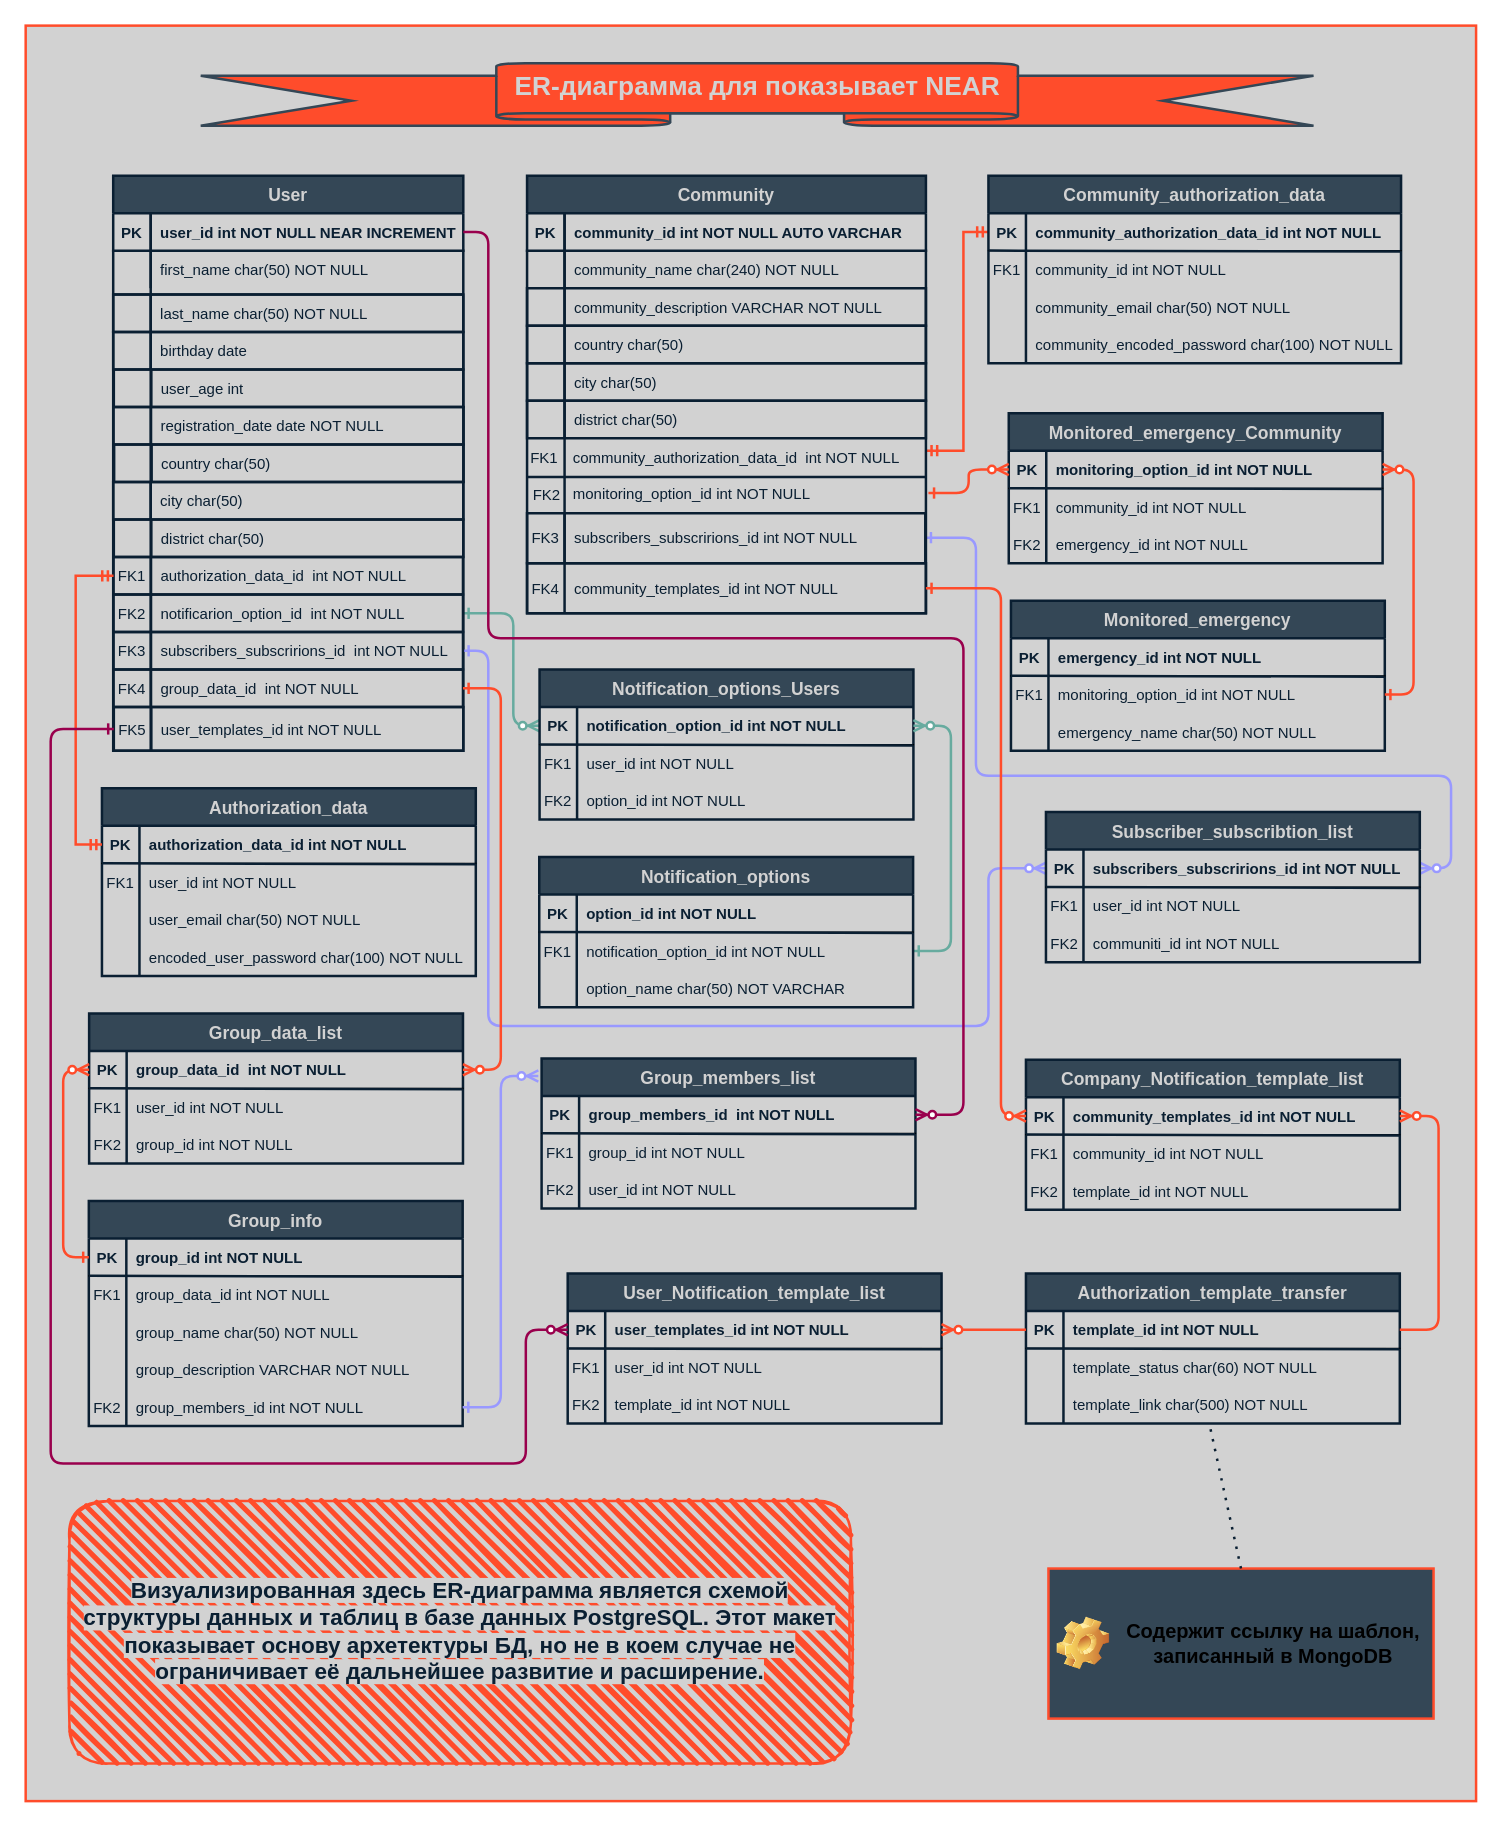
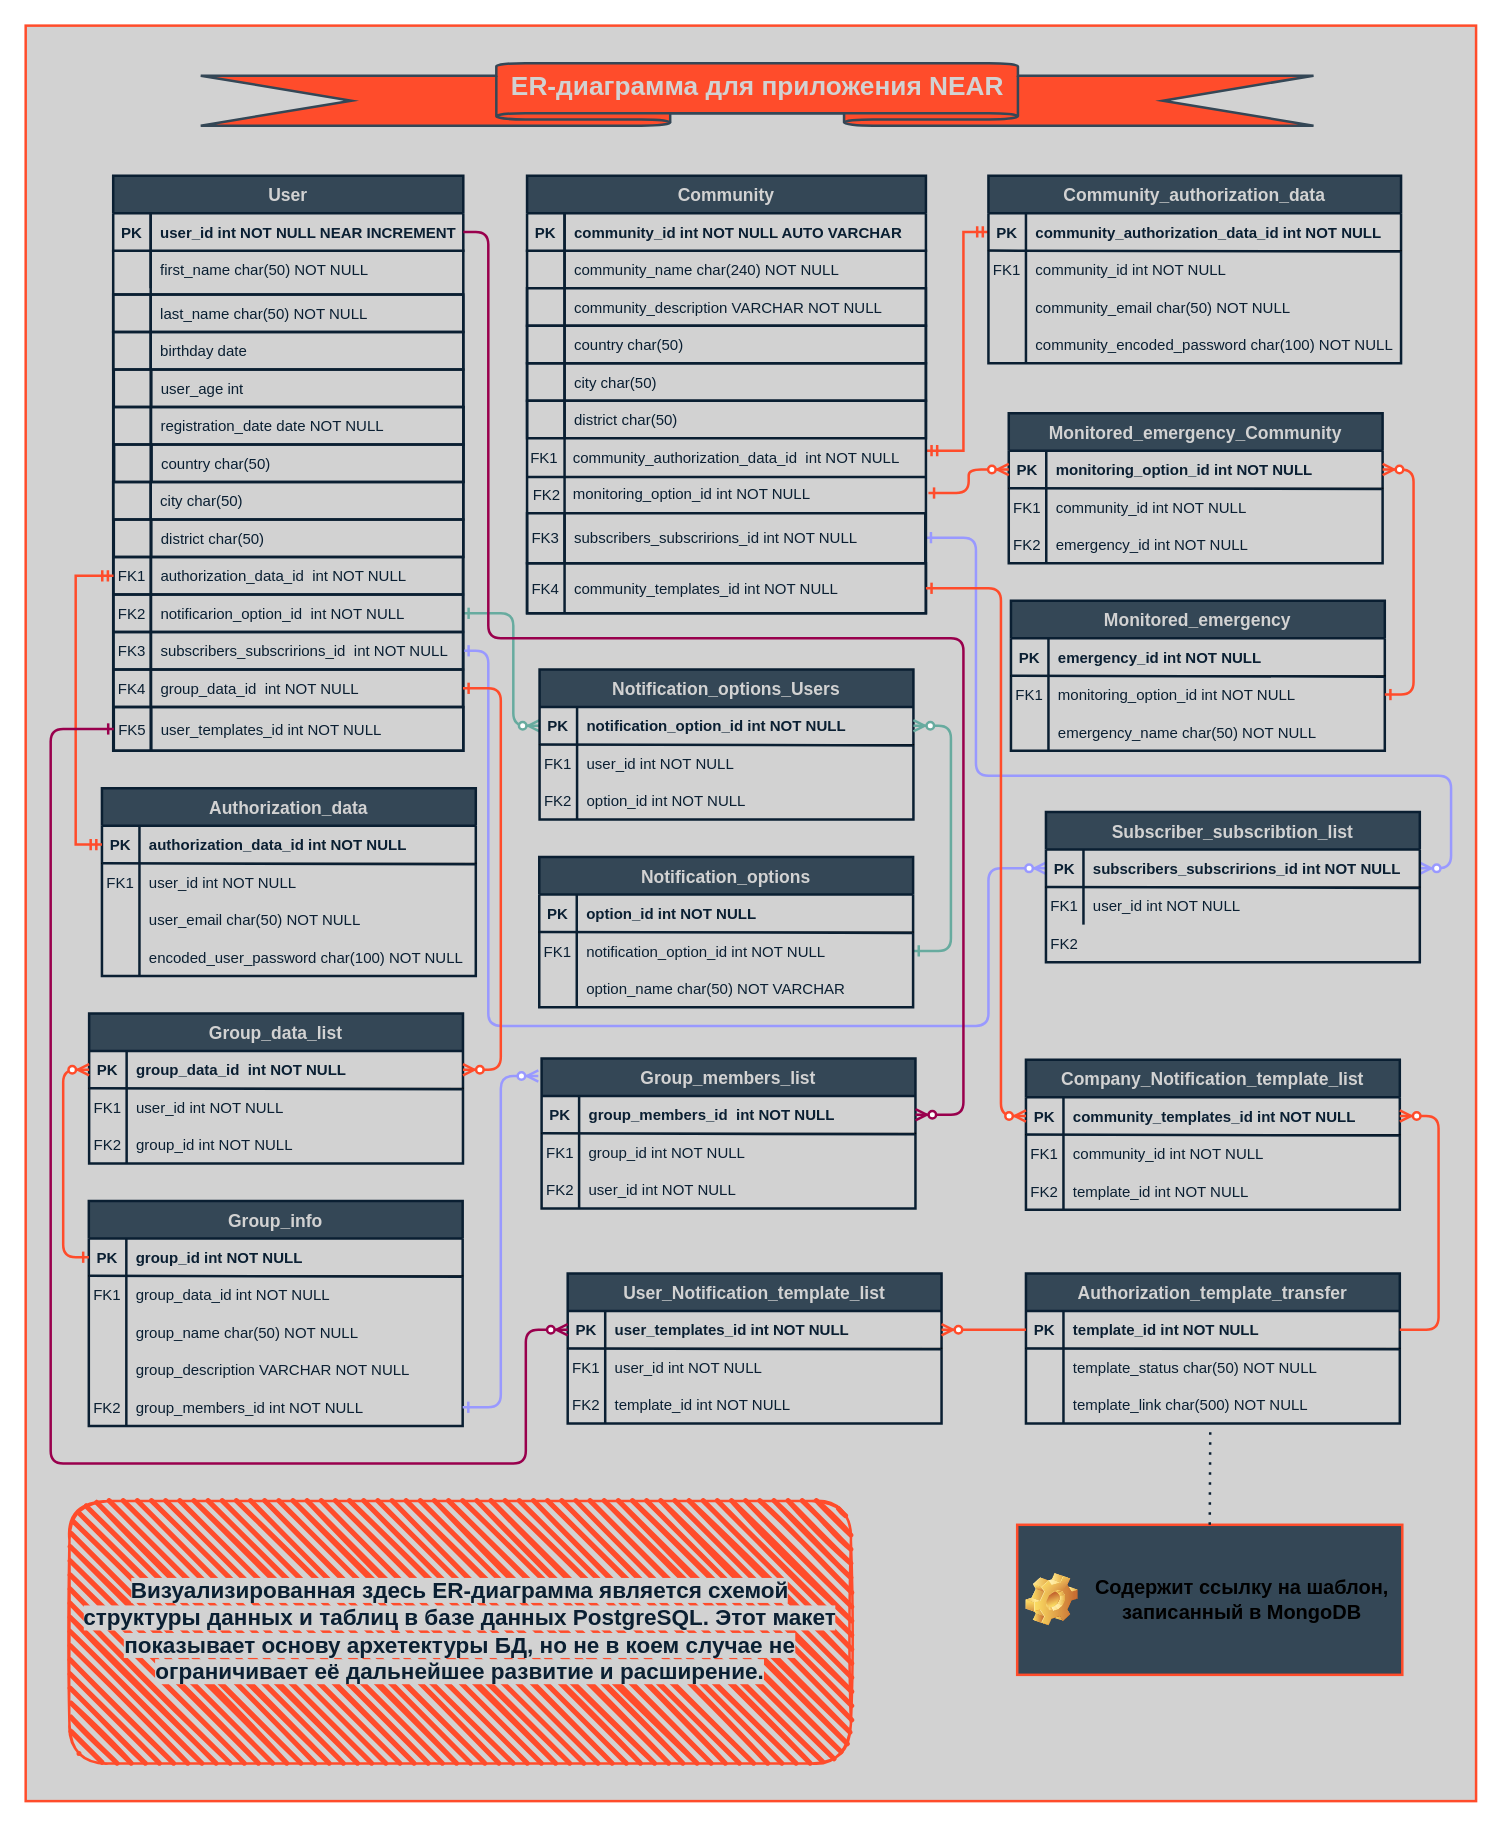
- <mxCell id="178" value="&lt;b style=&quot;font-size: 21px;&quot;&gt;ER-диаграмма для показывает NEAR&lt;br style=&quot;font-size: 21px;&quot;&gt;&lt;/b&gt;" style="text;strokeColor=none;fillColor=none;html=1;fontSize=21;fontStyle=1;verticalAlign=middle;align=center;fontColor=#D2D2D2;" parent="1" vertex="1"><mxGeometry x="385" y="48" width="440" height="40" as="geometry" /></mxCell>
+ <mxCell id="178" value="&lt;b style=&quot;font-size: 21px;&quot;&gt;ER-диаграмма для приложения NEAR&lt;br style=&quot;font-size: 21px;&quot;&gt;&lt;/b&gt;" style="text;strokeColor=none;fillColor=none;html=1;fontSize=21;fontStyle=1;verticalAlign=middle;align=center;fontColor=#D2D2D2;" parent="1" vertex="1"><mxGeometry x="385" y="48" width="440" height="40" as="geometry" /></mxCell>
- <mxCell id="188" value="communiti_id int NOT NULL" style="shape=partialRectangle;overflow=hidden;connectable=0;fillColor=none;top=0;left=0;bottom=0;right=0;align=left;spacingLeft=6;fontColor=#0A1F32;" parent="186" vertex="1"><mxGeometry x="30" width="269" height="30" as="geometry"><mxRectangle width="269" height="30" as="alternateBounds" /></mxGeometry></mxCell>
- <mxCell id="261" value="template_status char(60) NOT NULL" style="shape=partialRectangle;overflow=hidden;connectable=0;fillColor=none;top=0;left=0;bottom=0;right=0;align=left;spacingLeft=6;fontColor=#0A1F32;" parent="259" vertex="1"><mxGeometry x="30" width="269" height="30" as="geometry"><mxRectangle width="269" height="30" as="alternateBounds" /></mxGeometry></mxCell>
+ <mxCell id="261" value="template_status char(50) NOT NULL" style="shape=partialRectangle;overflow=hidden;connectable=0;fillColor=none;top=0;left=0;bottom=0;right=0;align=left;spacingLeft=6;fontColor=#0A1F32;" parent="259" vertex="1"><mxGeometry x="30" width="269" height="30" as="geometry"><mxRectangle width="269" height="30" as="alternateBounds" /></mxGeometry></mxCell>
- <mxCell id="275" value="&lt;font style=&quot;font-size: 16px;&quot;&gt;Содержит ссылку на шаблон, записанный в MongoDB&lt;/font&gt;" style="label;whiteSpace=wrap;html=1;image=img/clipart/Gear_128x128.png;rounded=0;strokeColor=#FF4C2B;strokeWidth=2;align=center;verticalAlign=middle;fontFamily=Helvetica;fontSize=12;fontColor=default;fillColor=#344756;" parent="1" vertex="1"><mxGeometry x="838" y="1254" width="308" height="120" as="geometry" /></mxCell>
+ <mxCell id="275" value="&lt;font style=&quot;font-size: 16px;&quot;&gt;Содержит ссылку на шаблон, записанный в MongoDB&lt;/font&gt;" style="label;whiteSpace=wrap;html=1;image=img/clipart/Gear_128x128.png;rounded=0;strokeColor=#FF4C2B;strokeWidth=2;align=center;verticalAlign=middle;fontFamily=Helvetica;fontSize=12;fontColor=default;fillColor=#344756;" parent="1" vertex="1"><mxGeometry x="813" y="1219" width="308" height="120" as="geometry" /></mxCell>
